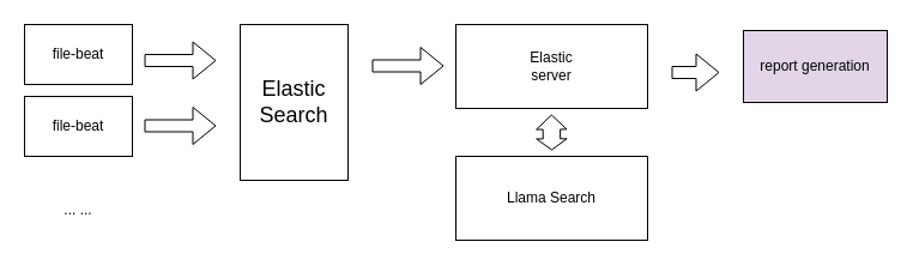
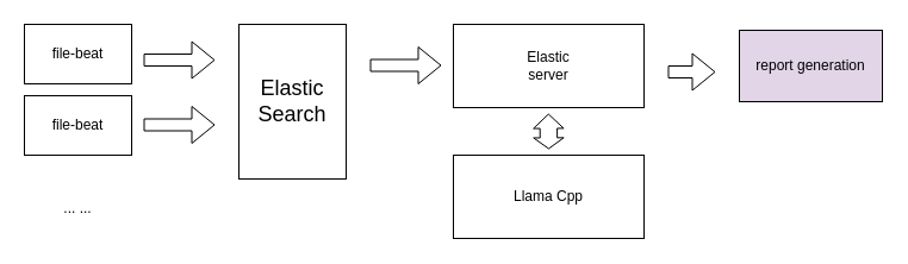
- <mxCell id="9" value="Llama Search" style="rounded=0;whiteSpace=wrap;html=1;" vertex="1" parent="1"><mxGeometry x="380" y="130" width="160" height="70" as="geometry" /></mxCell>
+ <mxCell id="9" value="Llama Cpp" style="rounded=0;whiteSpace=wrap;html=1;" vertex="1" parent="1"><mxGeometry x="380" y="130" width="160" height="70" as="geometry" /></mxCell>
